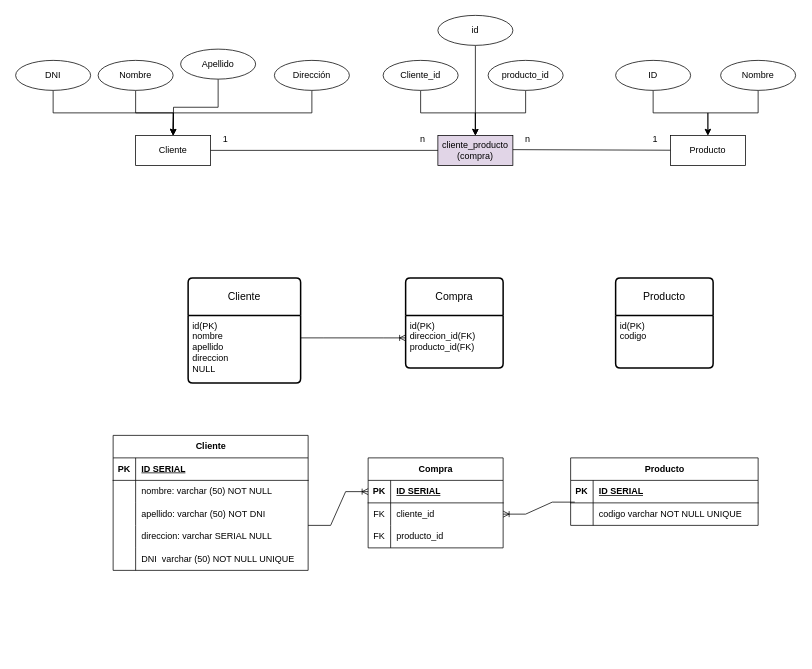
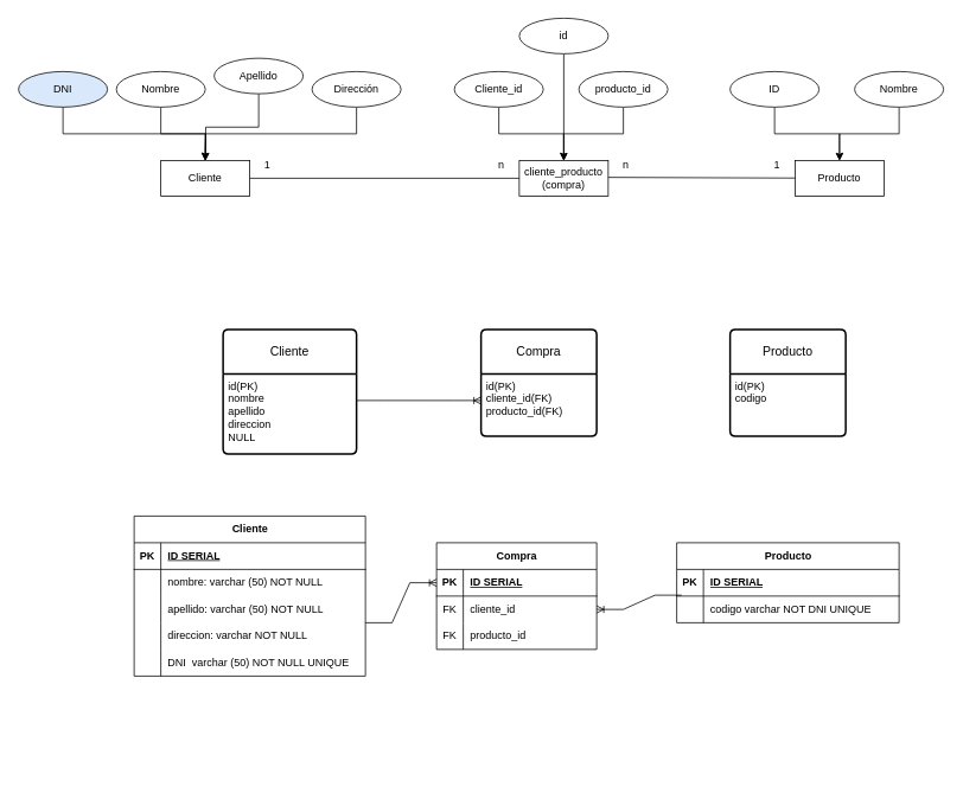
- <mxCell id="7" value="DNI" style="ellipse;whiteSpace=wrap;html=1;align=center;" parent="1" vertex="1"><mxGeometry x="20" y="80" width="100" height="40" as="geometry" /></mxCell>
+ <mxCell id="7" value="DNI" style="ellipse;whiteSpace=wrap;html=1;align=center;fillColor=#dae8fc;" parent="1" vertex="1"><mxGeometry x="20" y="80" width="100" height="40" as="geometry" /></mxCell>
- <mxCell id="13" value="Dirección" style="ellipse;whiteSpace=wrap;html=1;align=center;" parent="1" vertex="1"><mxGeometry x="365" y="80" width="100" height="40" as="geometry" /></mxCell>
+ <mxCell id="13" value="Dirección" style="ellipse;whiteSpace=wrap;html=1;align=center;" parent="1" vertex="1"><mxGeometry x="350" y="80" width="100" height="40" as="geometry" /></mxCell>
- <mxCell id="24" value="cliente_producto&lt;div&gt;(compra)&lt;/div&gt;" style="whiteSpace=wrap;html=1;align=center;fillColor=#e1d5e7;" parent="1" vertex="1"><mxGeometry x="583" y="180" width="100" height="40" as="geometry" /></mxCell>
+ <mxCell id="24" value="cliente_producto&lt;div&gt;(compra)&lt;/div&gt;" style="whiteSpace=wrap;html=1;align=center;" parent="1" vertex="1"><mxGeometry x="583" y="180" width="100" height="40" as="geometry" /></mxCell>
- <mxCell id="32" value="id(PK)&lt;div&gt;direccion_id(FK)&lt;/div&gt;&lt;div&gt;producto_id(FK)&lt;/div&gt;" style="align=left;strokeColor=none;fillColor=none;spacingLeft=4;fontSize=12;verticalAlign=top;resizable=0;rotatable=0;part=1;html=1;" parent="31" vertex="1"><mxGeometry y="50" width="130" height="70" as="geometry" /></mxCell>
+ <mxCell id="32" value="id(PK)&lt;div&gt;cliente_id(FK)&lt;/div&gt;&lt;div&gt;producto_id(FK)&lt;/div&gt;" style="align=left;strokeColor=none;fillColor=none;spacingLeft=4;fontSize=12;verticalAlign=top;resizable=0;rotatable=0;part=1;html=1;" parent="31" vertex="1"><mxGeometry y="50" width="130" height="70" as="geometry" /></mxCell>
- <mxCell id="46" value="apellido:&amp;nbsp;varchar (50) NOT DNI" style="shape=partialRectangle;connectable=0;fillColor=none;top=0;left=0;bottom=0;right=0;align=left;spacingLeft=6;overflow=hidden;whiteSpace=wrap;html=1;" vertex="1" parent="44"><mxGeometry x="30" width="230" height="30" as="geometry"><mxRectangle width="230" height="30" as="alternateBounds" /></mxGeometry></mxCell>
+ <mxCell id="46" value="apellido:&amp;nbsp;varchar (50) NOT NULL" style="shape=partialRectangle;connectable=0;fillColor=none;top=0;left=0;bottom=0;right=0;align=left;spacingLeft=6;overflow=hidden;whiteSpace=wrap;html=1;" vertex="1" parent="44"><mxGeometry x="30" width="230" height="30" as="geometry"><mxRectangle width="230" height="30" as="alternateBounds" /></mxGeometry></mxCell>
- <mxCell id="69" value="codigo varchar NOT NULL UNIQUE" style="shape=partialRectangle;connectable=0;fillColor=none;top=0;left=0;bottom=0;right=0;align=left;spacingLeft=6;overflow=hidden;whiteSpace=wrap;html=1;" vertex="1" parent="67"><mxGeometry x="30" width="220" height="30" as="geometry"><mxRectangle width="220" height="30" as="alternateBounds" /></mxGeometry></mxCell>
+ <mxCell id="69" value="codigo varchar NOT DNI UNIQUE" style="shape=partialRectangle;connectable=0;fillColor=none;top=0;left=0;bottom=0;right=0;align=left;spacingLeft=6;overflow=hidden;whiteSpace=wrap;html=1;" vertex="1" parent="67"><mxGeometry x="30" width="220" height="30" as="geometry"><mxRectangle width="220" height="30" as="alternateBounds" /></mxGeometry></mxCell>
- <mxCell id="49" value="direccion: varchar SERIAL NULL" style="shape=partialRectangle;connectable=0;fillColor=none;top=0;left=0;bottom=0;right=0;align=left;spacingLeft=6;overflow=hidden;whiteSpace=wrap;html=1;" vertex="1" parent="47"><mxGeometry x="30" width="230" height="30" as="geometry"><mxRectangle width="230" height="30" as="alternateBounds" /></mxGeometry></mxCell>
+ <mxCell id="49" value="direccion: varchar NOT NULL" style="shape=partialRectangle;connectable=0;fillColor=none;top=0;left=0;bottom=0;right=0;align=left;spacingLeft=6;overflow=hidden;whiteSpace=wrap;html=1;" vertex="1" parent="47"><mxGeometry x="30" width="230" height="30" as="geometry"><mxRectangle width="230" height="30" as="alternateBounds" /></mxGeometry></mxCell>
